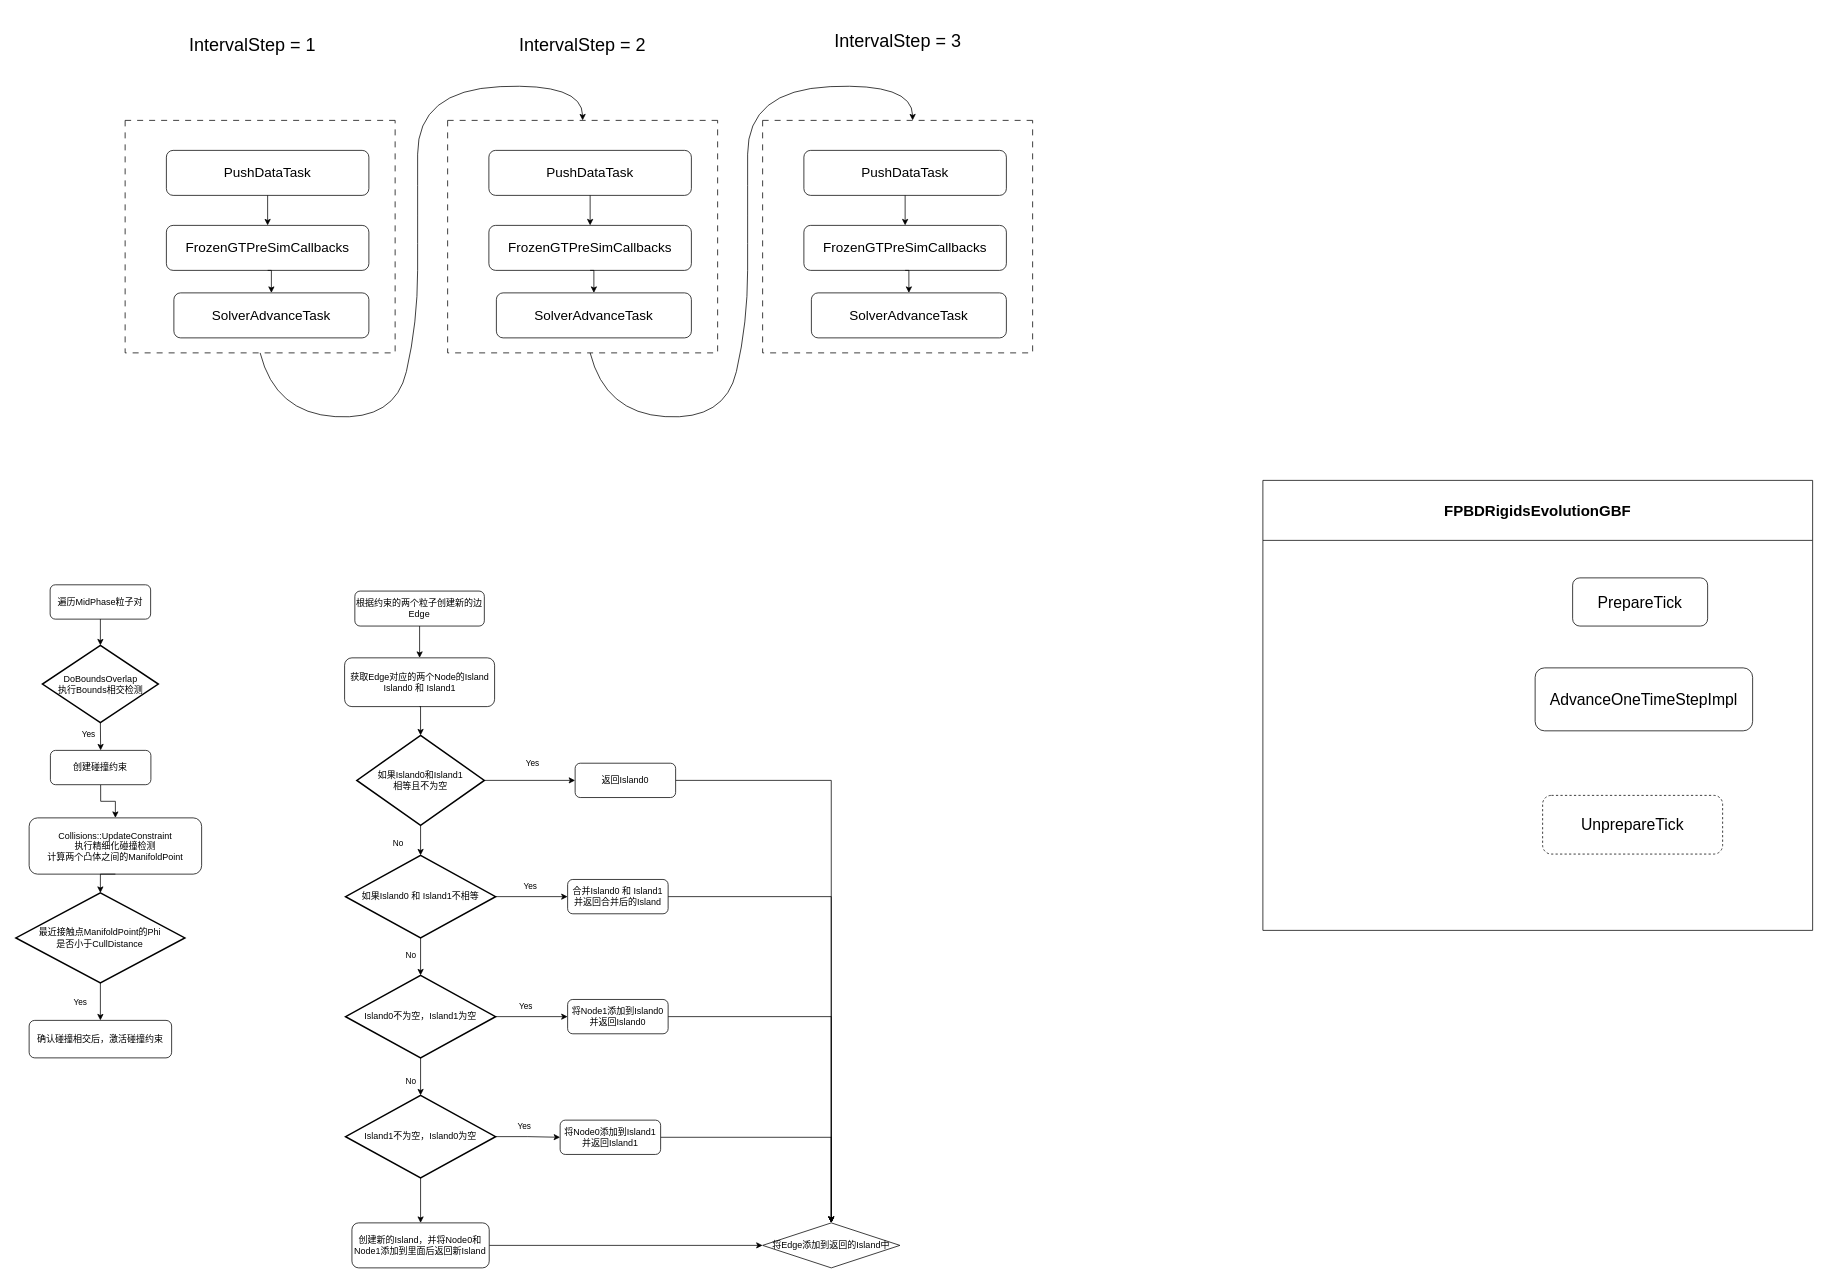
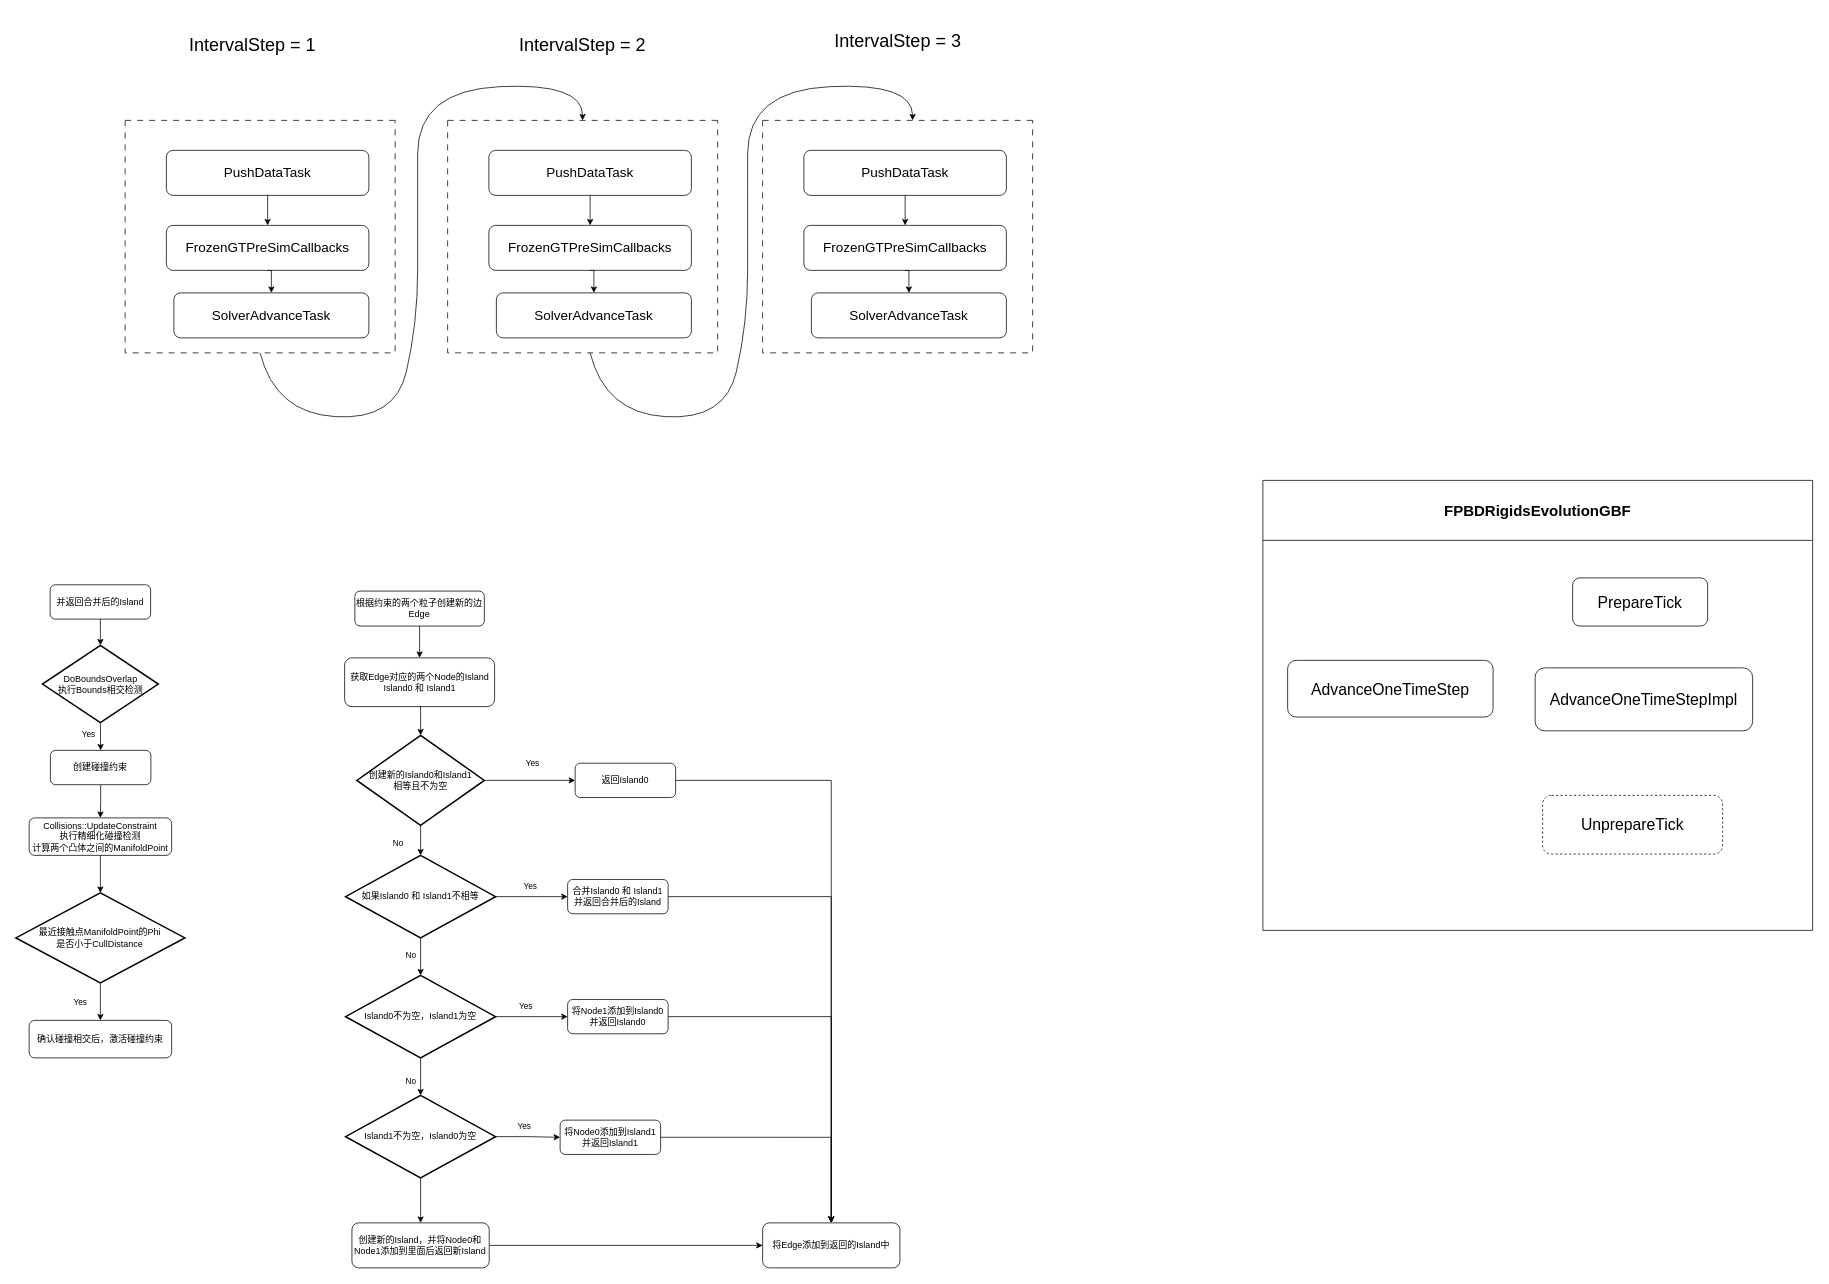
- <mxCell id="30" value="遍历MidPhase粒子对" style="rounded=1;whiteSpace=wrap;html=1;fontSize=12;glass=0;strokeWidth=1;shadow=0;" vertex="1" parent="1"><mxGeometry x="66" y="779.23" width="134" height="45.77" as="geometry" /></mxCell>
+ <mxCell id="30" value="并返回合并后的Island" style="rounded=1;whiteSpace=wrap;html=1;fontSize=12;glass=0;strokeWidth=1;shadow=0;" vertex="1" parent="1"><mxGeometry x="66" y="779.23" width="134" height="45.77" as="geometry" /></mxCell>
+ <mxCell id="5" value="&lt;div&gt;&lt;font style=&quot;font-size: 21px;&quot;&gt;AdvanceOneTimeStep&lt;/font&gt;&lt;/div&gt;" style="rounded=1;whiteSpace=wrap;html=1;" parent="1" vertex="1"><mxGeometry x="1716" y="880" width="273.97" height="75.58" as="geometry" /></mxCell>
- <mxCell id="47" value="如果Island0和Island1&lt;div&gt;相等且不为空&lt;/div&gt;" style="strokeWidth=2;html=1;shape=mxgraph.flowchart.decision;whiteSpace=wrap;" vertex="1" parent="1"><mxGeometry x="474.94" y="980" width="170" height="120" as="geometry" /></mxCell>
+ <mxCell id="47" value="创建新的Island0和Island1&lt;div&gt;相等且不为空&lt;/div&gt;" style="strokeWidth=2;html=1;shape=mxgraph.flowchart.decision;whiteSpace=wrap;" vertex="1" parent="1"><mxGeometry x="474.94" y="980" width="170" height="120" as="geometry" /></mxCell>
- <mxCell id="39" value="Collisions::UpdateConstraint&lt;br&gt;执行精细化碰撞检测&lt;br&gt;计算两个凸体之间的ManifoldPoint" style="rounded=1;whiteSpace=wrap;html=1;fontSize=12;glass=0;strokeWidth=1;shadow=0;" vertex="1" parent="1"><mxGeometry x="38" y="1090" width="230" height="75" as="geometry" /></mxCell>
+ <mxCell id="39" value="Collisions::UpdateConstraint&lt;br&gt;执行精细化碰撞检测&lt;br&gt;计算两个凸体之间的ManifoldPoint" style="rounded=1;whiteSpace=wrap;html=1;fontSize=12;glass=0;strokeWidth=1;shadow=0;" vertex="1" parent="1"><mxGeometry x="38" y="1090" width="190" height="50" as="geometry" /></mxCell>
- <mxCell id="76" value="将Edge添加到返回的Island中" style="rhombus;whiteSpace=wrap;html=1;fontSize=12;glass=0;strokeWidth=1;shadow=0;" vertex="1" parent="1"><mxGeometry x="1016" y="1630" width="183.06" height="60" as="geometry" /></mxCell>
+ <mxCell id="76" value="将Edge添加到返回的Island中" style="rounded=1;whiteSpace=wrap;html=1;fontSize=12;glass=0;strokeWidth=1;shadow=0;" vertex="1" parent="1"><mxGeometry x="1016" y="1630" width="183.06" height="60" as="geometry" /></mxCell>
